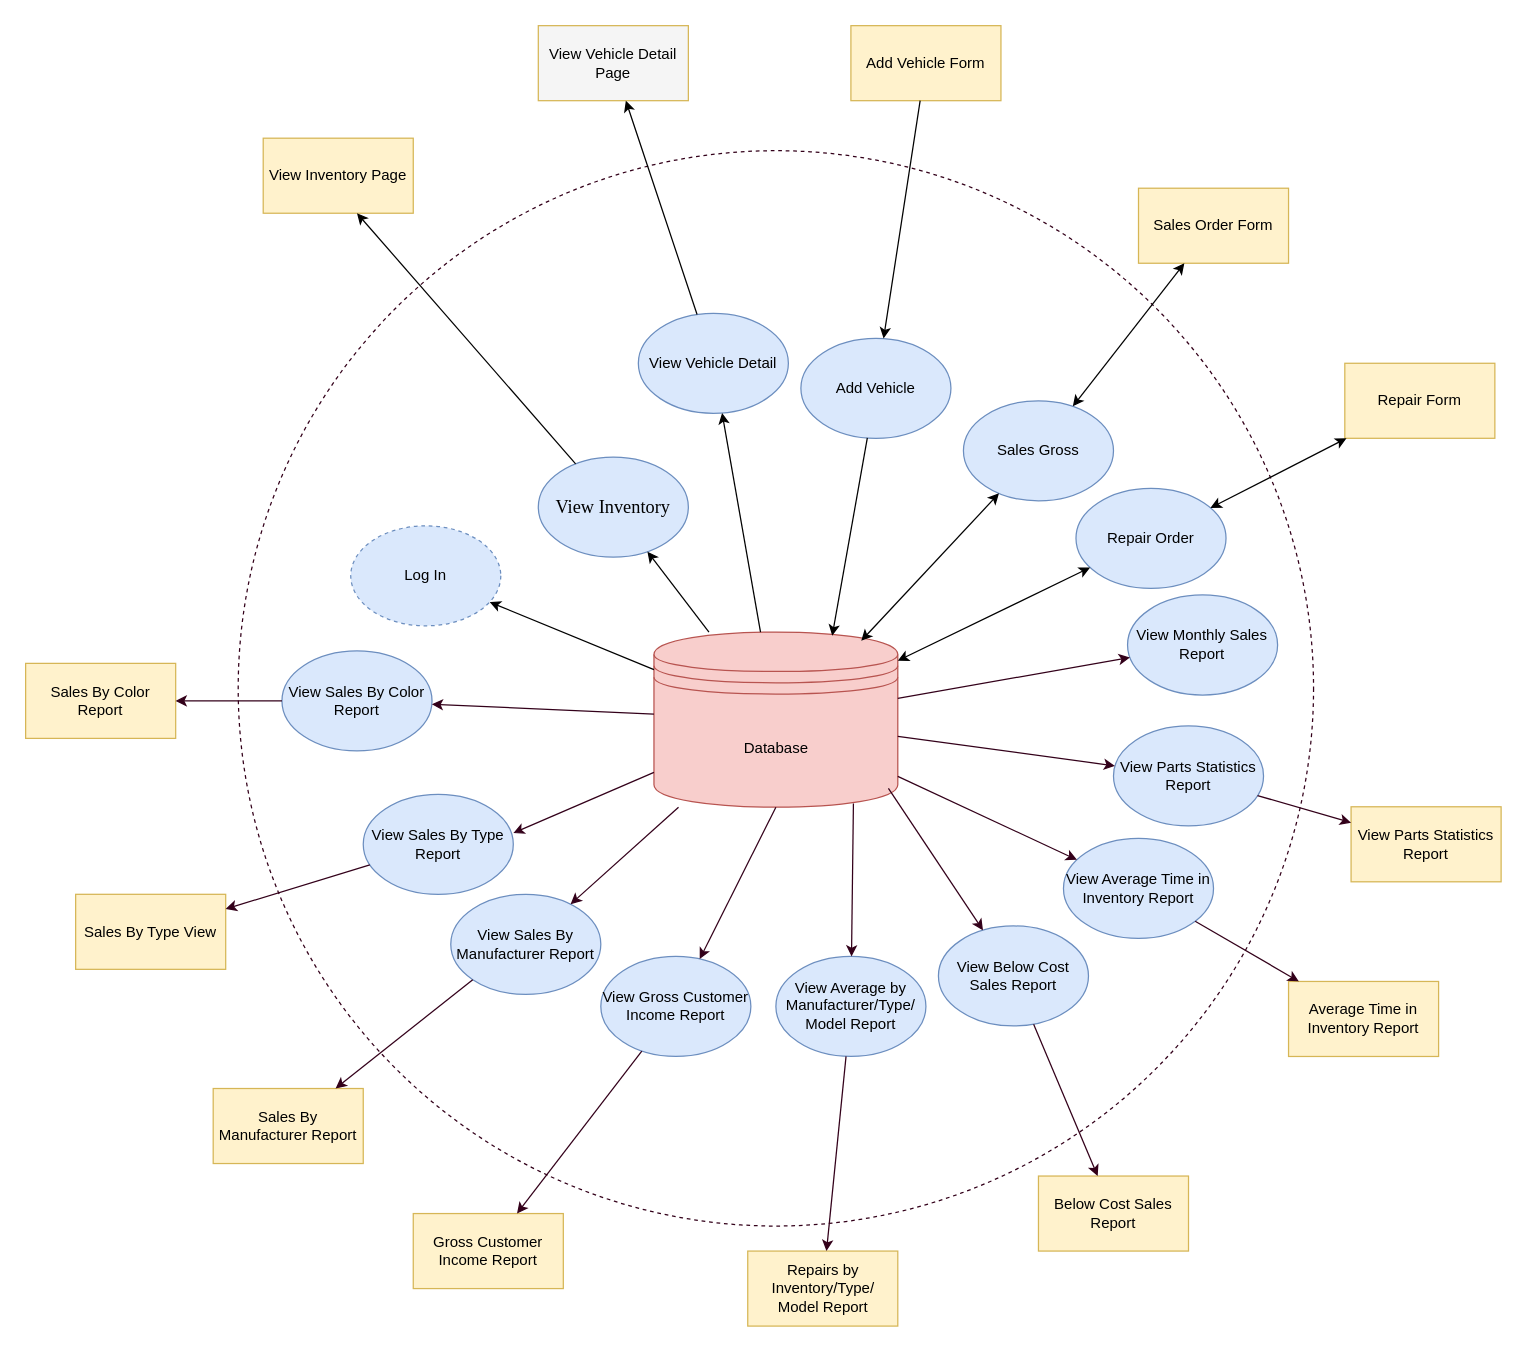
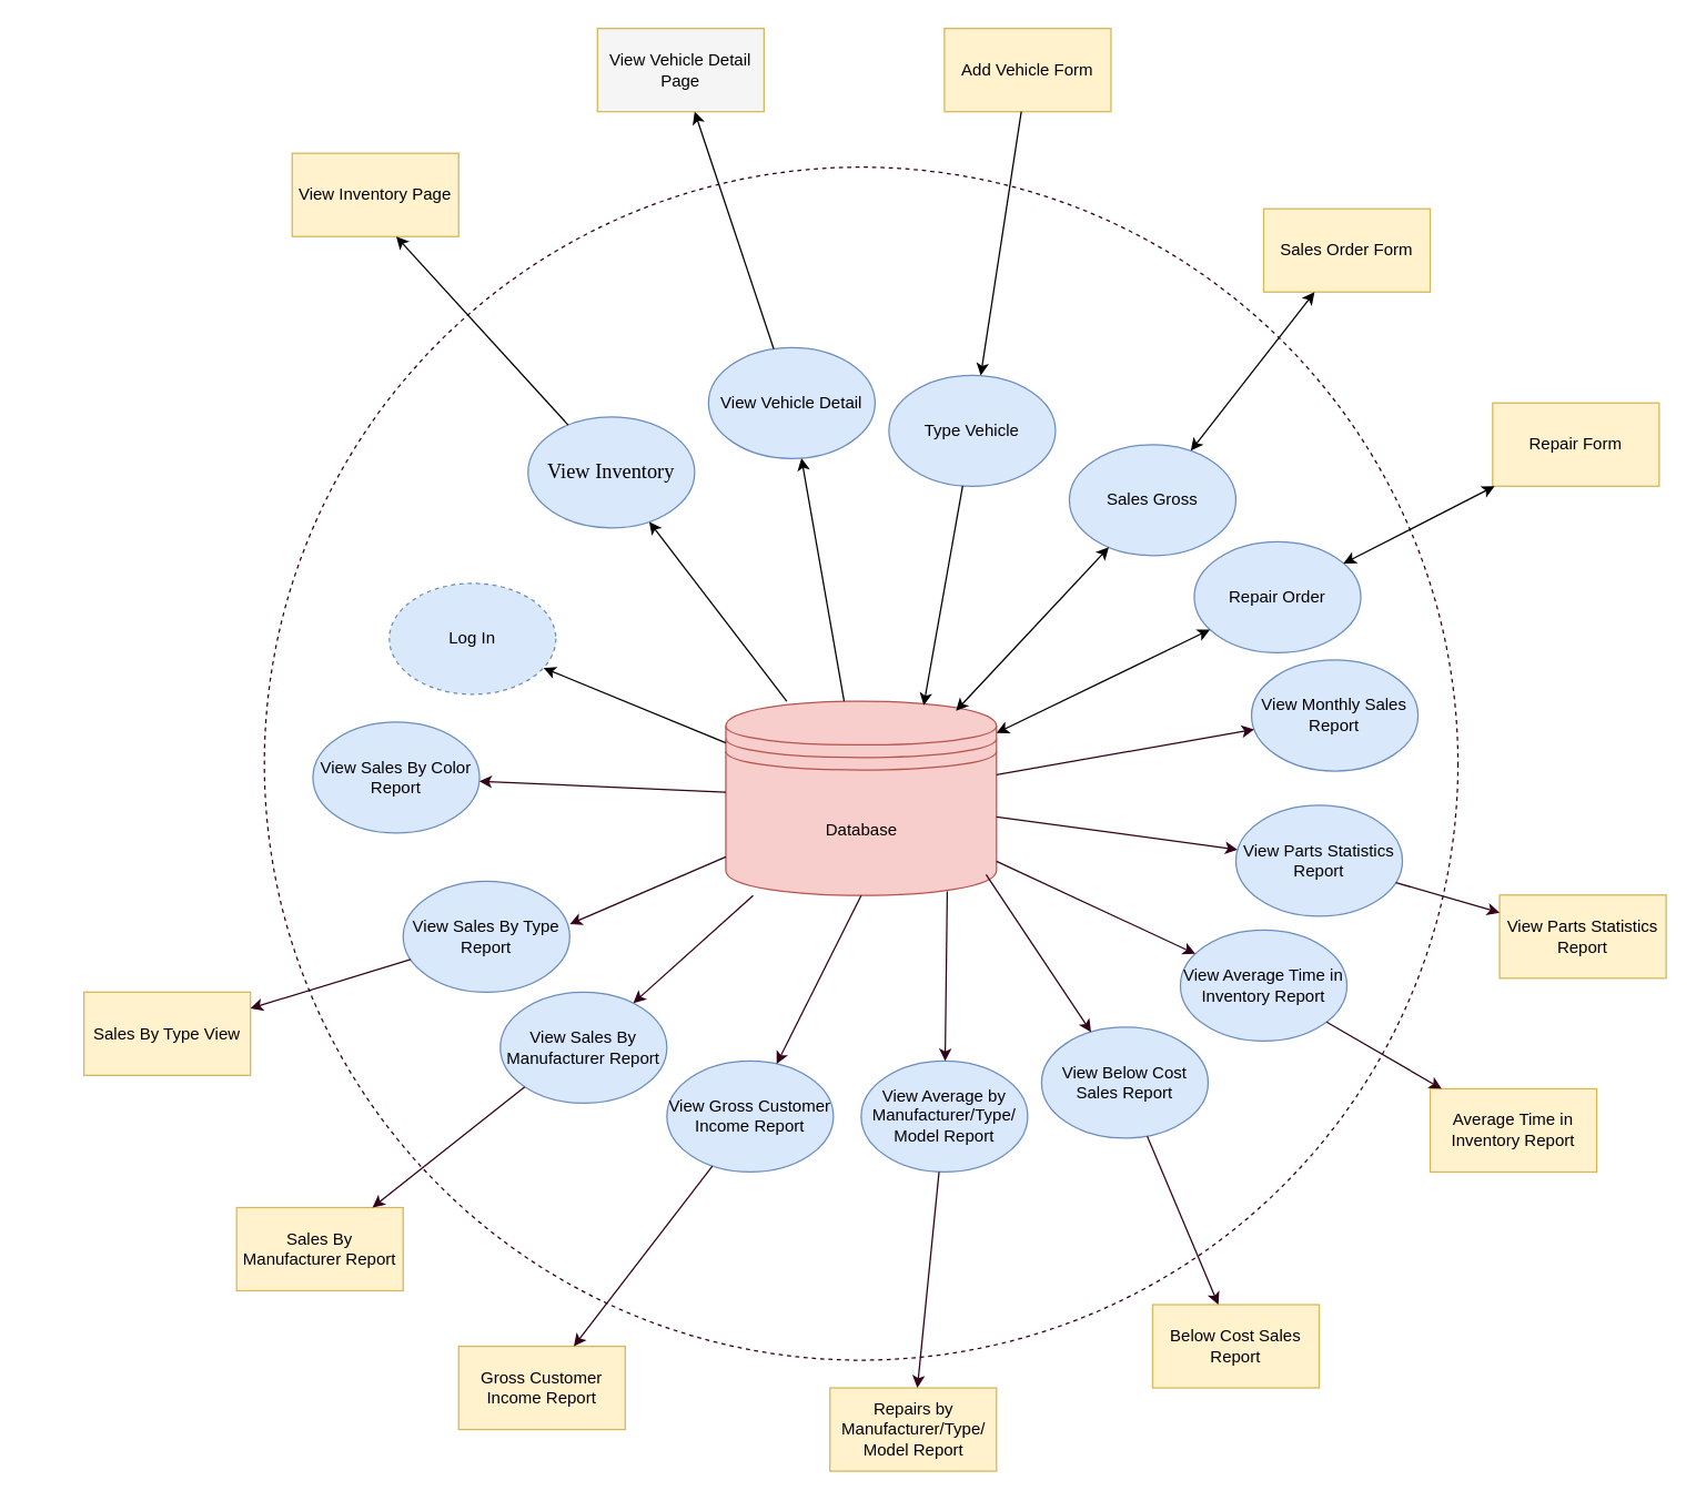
- <mxCell id="15" value="Add Vehicle" style="ellipse;whiteSpace=wrap;html=1;fillColor=#dae8fc;strokeColor=#6c8ebf;" parent="1" vertex="1"><mxGeometry x="640" y="270" width="120" height="80" as="geometry" /></mxCell>
+ <mxCell id="15" value="Type Vehicle" style="ellipse;whiteSpace=wrap;html=1;fillColor=#dae8fc;strokeColor=#6c8ebf;" parent="1" vertex="1"><mxGeometry x="640" y="270" width="120" height="80" as="geometry" /></mxCell>
- <mxCell id="6" value="&lt;font face=&quot;times new roman&quot;&gt;&lt;span style=&quot;font-size: 14.667px&quot;&gt;View Inventory&lt;/span&gt;&lt;/font&gt;" style="ellipse;whiteSpace=wrap;html=1;fillColor=#dae8fc;strokeColor=#6c8ebf;" parent="1" vertex="1"><mxGeometry x="430" y="365" width="120" height="80" as="geometry" /></mxCell>
+ <mxCell id="6" value="&lt;font face=&quot;times new roman&quot;&gt;&lt;span style=&quot;font-size: 14.667px&quot;&gt;View Inventory&lt;/span&gt;&lt;/font&gt;" style="ellipse;whiteSpace=wrap;html=1;fillColor=#dae8fc;strokeColor=#6c8ebf;" parent="1" vertex="1"><mxGeometry x="380" y="300" width="120" height="80" as="geometry" /></mxCell>
- <mxCell id="27" value="Sales By Color Report" style="rounded=0;whiteSpace=wrap;html=1;fillColor=#fff2cc;strokeColor=#d6b656;" parent="1" vertex="1"><mxGeometry x="20" y="530" width="120" height="60" as="geometry" /></mxCell>
- <mxCell id="33" value="" style="endArrow=classic;html=1;rounded=0;strokeColor=#33001A;exitX=0;exitY=0.5;exitDx=0;exitDy=0;" edge="1" parent="1" source="26" target="27"><mxGeometry width="50" height="50" relative="1" as="geometry"><mxPoint x="190" y="450" as="sourcePoint" /><mxPoint x="240" y="400" as="targetPoint" /></mxGeometry></mxCell>
- <mxCell id="43" value="Repairs by Inventory/Type/ Model Report" style="rounded=0;whiteSpace=wrap;html=1;fillColor=#fff2cc;strokeColor=#d6b656;" vertex="1" parent="1"><mxGeometry x="597.5" y="1000" width="120" height="60" as="geometry" /></mxCell>
+ <mxCell id="43" value="Repairs by Manufacturer/Type/ Model Report" style="rounded=0;whiteSpace=wrap;html=1;fillColor=#fff2cc;strokeColor=#d6b656;" vertex="1" parent="1"><mxGeometry x="597.5" y="1000" width="120" height="60" as="geometry" /></mxCell>
